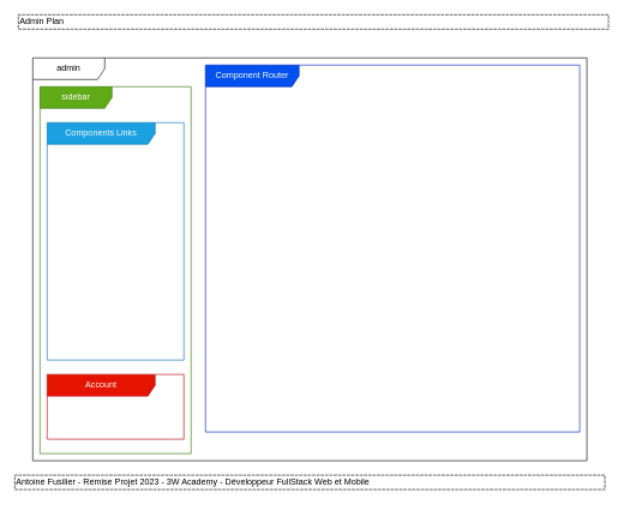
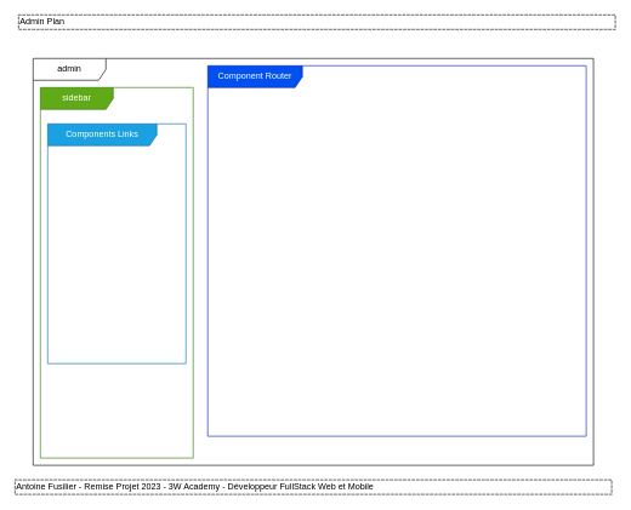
- <mxCell id="6" value="Account" style="shape=umlFrame;whiteSpace=wrap;html=1;width=150;height=30;fillColor=#e51400;fontColor=#ffffff;strokeColor=#B20000;" vertex="1" parent="1"><mxGeometry x="65" y="520" width="190" height="90" as="geometry" /></mxCell>
